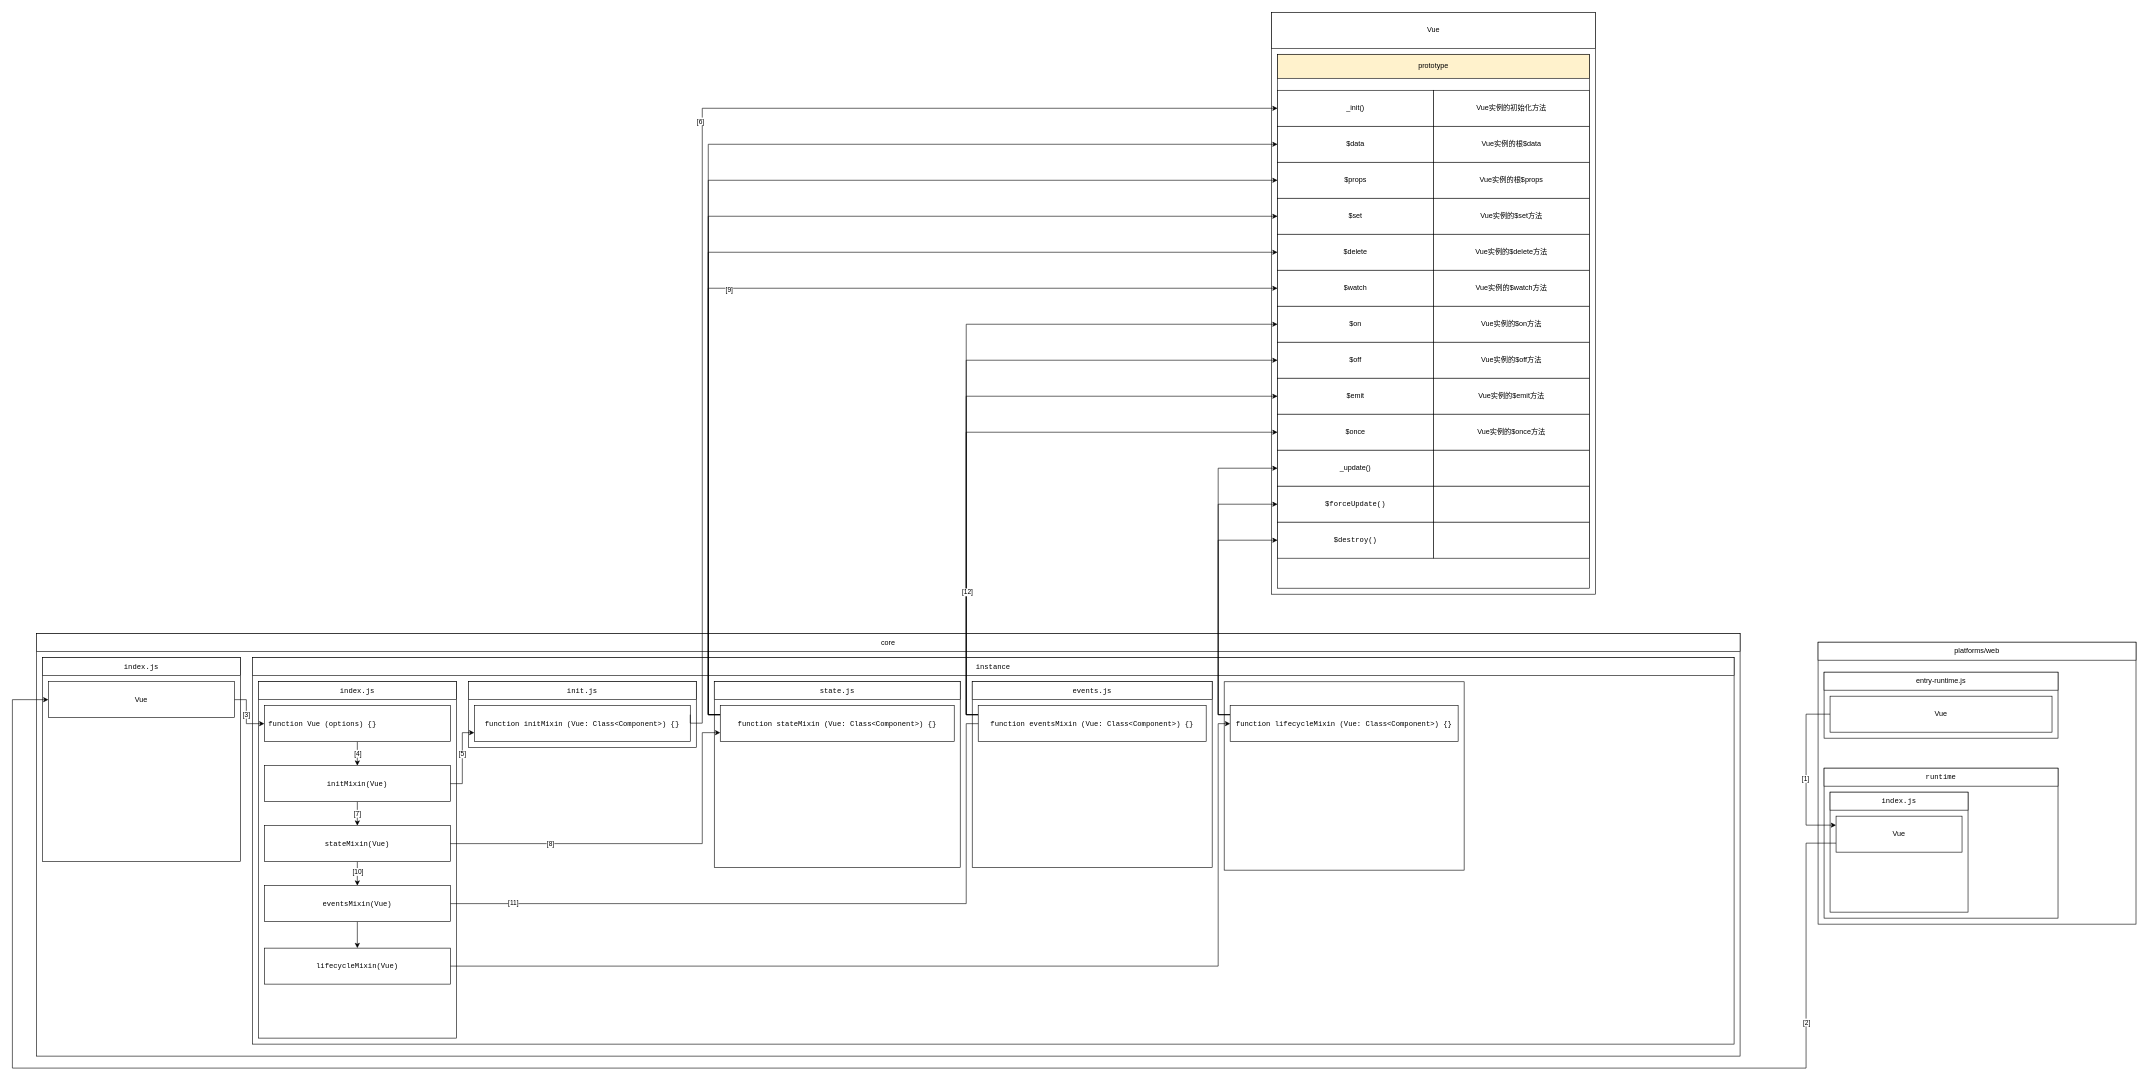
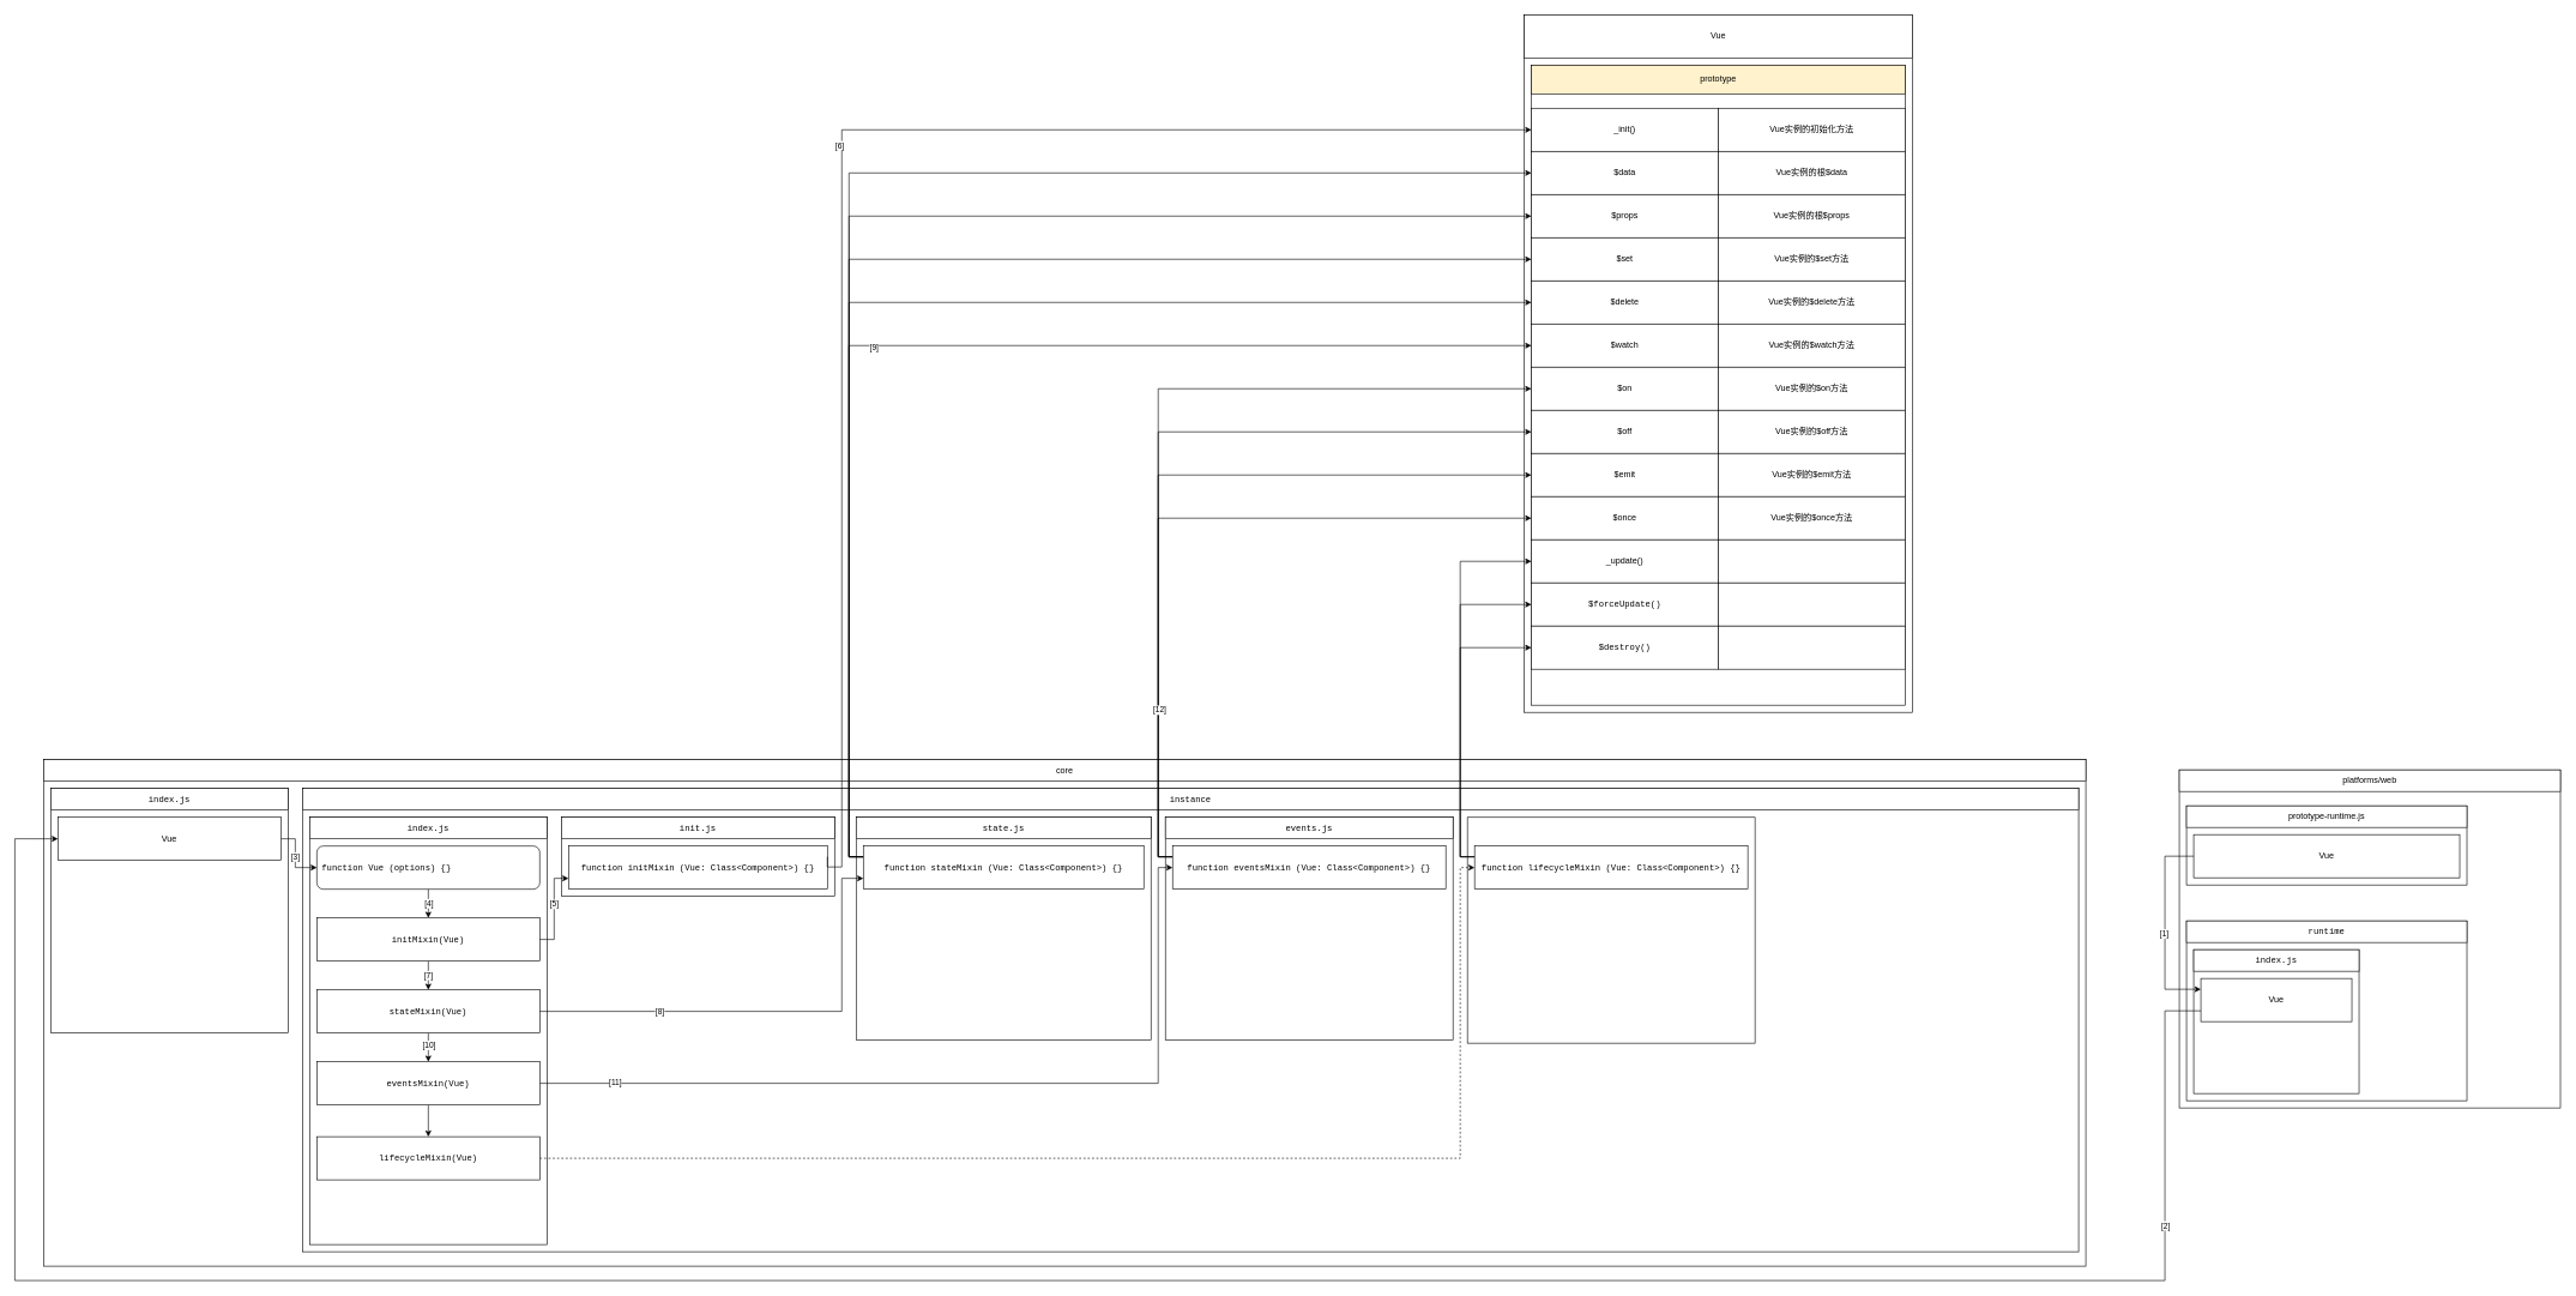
- <mxCell id="7" value="entry-runtime.js" style="rounded=0;whiteSpace=wrap;html=1;" vertex="1" parent="1"><mxGeometry x="3040" y="1120" width="390" height="30" as="geometry" /></mxCell>
+ <mxCell id="7" value="prototype-runtime.js" style="rounded=0;whiteSpace=wrap;html=1;" vertex="1" parent="1"><mxGeometry x="3040" y="1120" width="390" height="30" as="geometry" /></mxCell>
- <mxCell id="28" value="&lt;div style=&quot;font-family: &amp;#34;menlo&amp;#34; , &amp;#34;monaco&amp;#34; , &amp;#34;courier new&amp;#34; , monospace ; line-height: 18px&quot;&gt;&lt;div&gt;&lt;span&gt;function&lt;/span&gt; &lt;span&gt;Vue&lt;/span&gt; (&lt;span&gt;options&lt;/span&gt;) {&lt;span&gt;}&lt;/span&gt;&lt;/div&gt;&lt;/div&gt;" style="rounded=0;whiteSpace=wrap;html=1;align=left;spacingLeft=5;" vertex="1" parent="1"><mxGeometry x="440" y="1175.83" width="310" height="60" as="geometry" /></mxCell>
+ <mxCell id="28" value="&lt;div style=&quot;font-family: &amp;#34;menlo&amp;#34; , &amp;#34;monaco&amp;#34; , &amp;#34;courier new&amp;#34; , monospace ; line-height: 18px&quot;&gt;&lt;div&gt;&lt;span&gt;function&lt;/span&gt; &lt;span&gt;Vue&lt;/span&gt; (&lt;span&gt;options&lt;/span&gt;) {&lt;span&gt;}&lt;/span&gt;&lt;/div&gt;&lt;/div&gt;" style="whiteSpace=wrap;html=1;align=left;spacingLeft=5;rounded=1;" vertex="1" parent="1"><mxGeometry x="440" y="1175.83" width="310" height="60" as="geometry" /></mxCell>
- <mxCell id="74" style="edgeStyle=orthogonalEdgeStyle;rounded=0;orthogonalLoop=1;jettySize=auto;html=1;entryX=0;entryY=0.5;entryDx=0;entryDy=0;endArrow=none;" edge="1" parent="1" source="77" target="73"><mxGeometry relative="1" as="geometry"><Array as="points"><mxPoint x="1610" y="1505.83" /><mxPoint x="1610" y="1205.83" /></Array></mxGeometry></mxCell>
+ <mxCell id="74" style="edgeStyle=orthogonalEdgeStyle;rounded=0;orthogonalLoop=1;jettySize=auto;html=1;entryX=0;entryY=0.5;entryDx=0;entryDy=0;" edge="1" parent="1" source="77" target="73"><mxGeometry relative="1" as="geometry"><Array as="points"><mxPoint x="1610" y="1505.83" /><mxPoint x="1610" y="1205.83" /></Array></mxGeometry></mxCell>
- <mxCell id="93" style="edgeStyle=orthogonalEdgeStyle;rounded=0;orthogonalLoop=1;jettySize=auto;html=1;entryX=0;entryY=0.5;entryDx=0;entryDy=0;" edge="1" parent="1" source="94" target="92"><mxGeometry relative="1" as="geometry"><Array as="points"><mxPoint x="2030" y="1610" /><mxPoint x="2030" y="1206" /></Array></mxGeometry></mxCell>
+ <mxCell id="93" style="edgeStyle=orthogonalEdgeStyle;rounded=0;orthogonalLoop=1;jettySize=auto;html=1;entryX=0;entryY=0.5;entryDx=0;entryDy=0;dashed=1;" edge="1" parent="1" source="94" target="92"><mxGeometry relative="1" as="geometry"><Array as="points"><mxPoint x="2030" y="1610" /><mxPoint x="2030" y="1206" /></Array></mxGeometry></mxCell>
